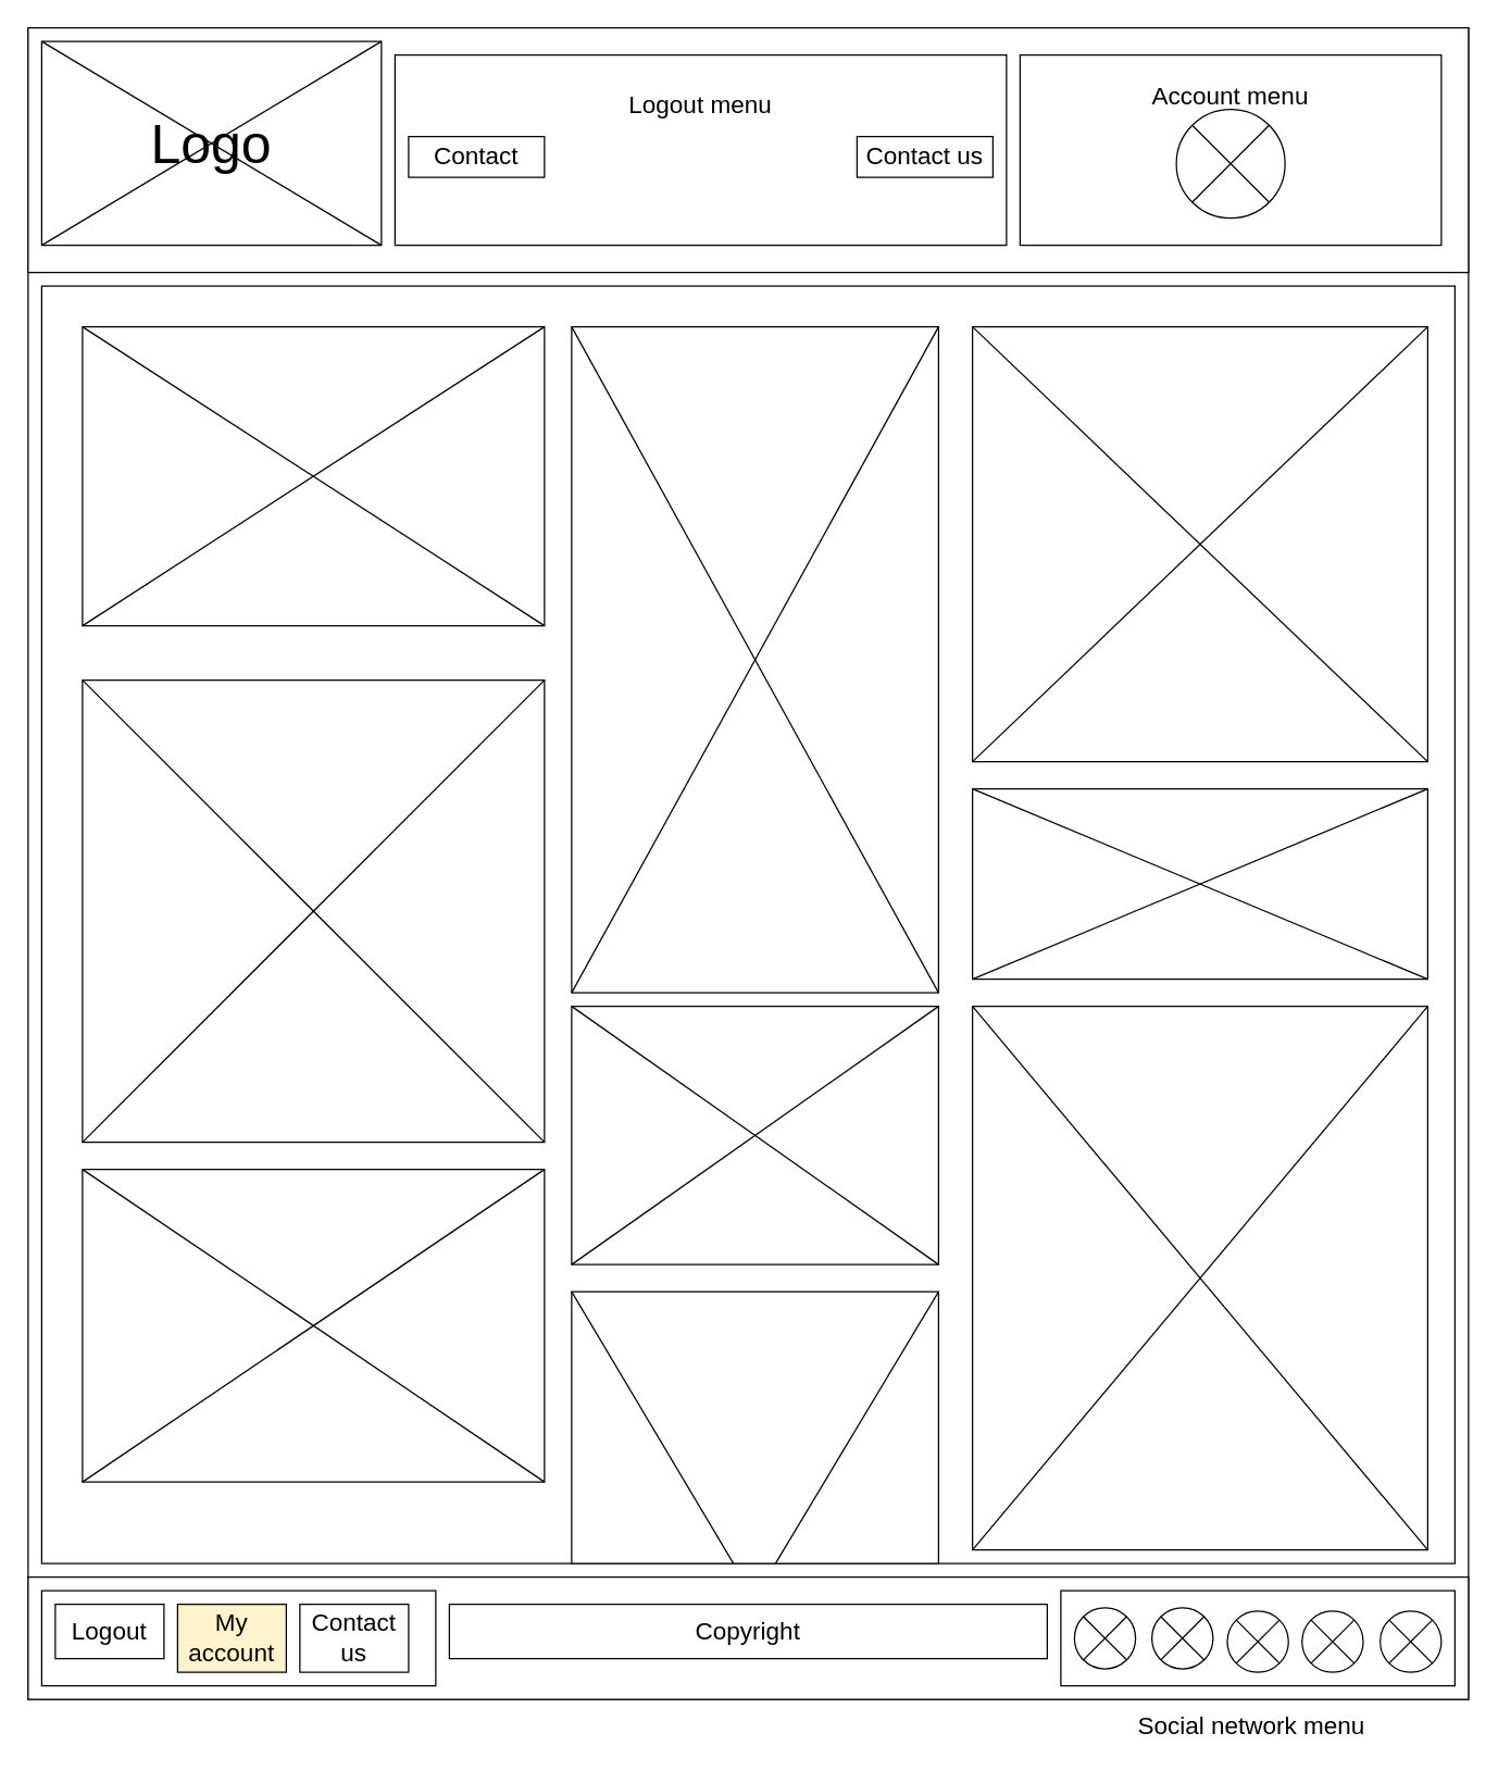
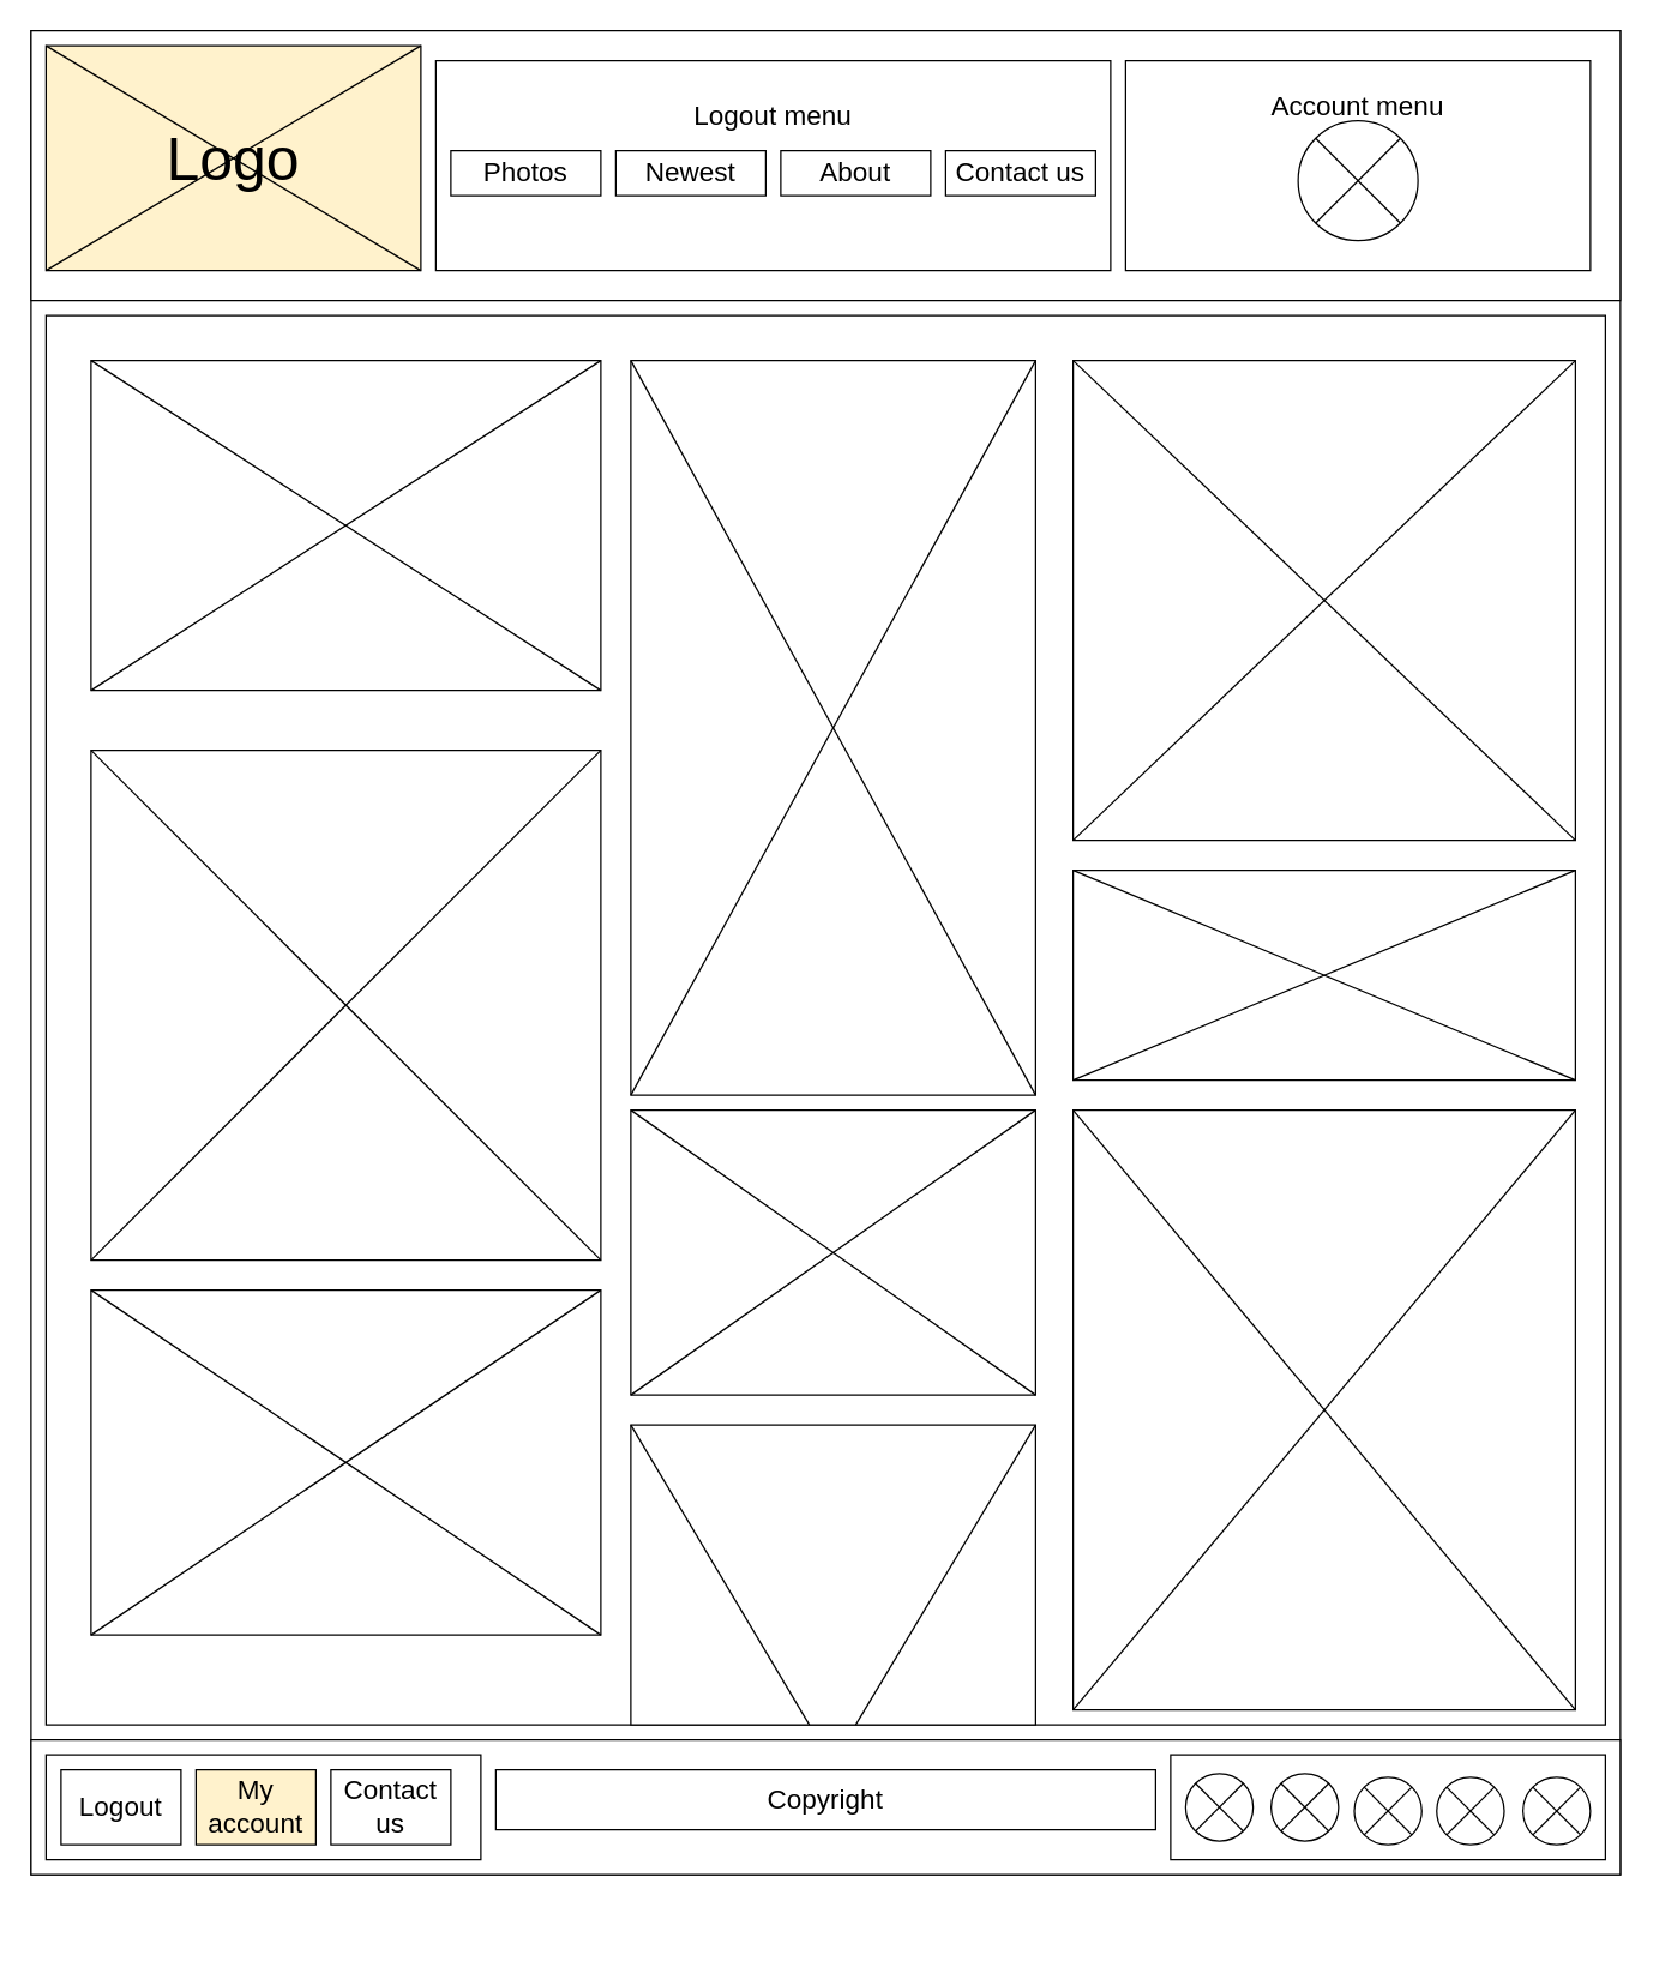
- <mxCell id="6" value="&lt;font style=&quot;font-size: 40px;&quot;&gt;Logo&lt;/font&gt;" style="rounded=0;whiteSpace=wrap;html=1;" parent="1" vertex="1"><mxGeometry x="30" y="30" width="250" height="150" as="geometry" /></mxCell>
+ <mxCell id="6" value="&lt;font style=&quot;font-size: 40px;&quot;&gt;Logo&lt;/font&gt;" style="rounded=0;whiteSpace=wrap;html=1;fillColor=#fff2cc;" parent="1" vertex="1"><mxGeometry x="30" y="30" width="250" height="150" as="geometry" /></mxCell>
- <mxCell id="11" value="Contact" style="rounded=0;whiteSpace=wrap;html=1;fontSize=18;" parent="1" vertex="1"><mxGeometry x="300" y="100" width="100" height="30" as="geometry" /></mxCell>
+ <mxCell id="11" value="Photos" style="rounded=0;whiteSpace=wrap;html=1;fontSize=18;" parent="1" vertex="1"><mxGeometry x="300" y="100" width="100" height="30" as="geometry" /></mxCell>
+ <mxCell id="12" value="Newest" style="rounded=0;whiteSpace=wrap;html=1;fontSize=18;" parent="1" vertex="1"><mxGeometry x="410" y="100" width="100" height="30" as="geometry" /></mxCell>
+ <mxCell id="13" value="About" style="rounded=0;whiteSpace=wrap;html=1;fontSize=18;" parent="1" vertex="1"><mxGeometry x="520" y="100" width="100" height="30" as="geometry" /></mxCell>
- <mxCell id="16" value="Logout" style="rounded=0;whiteSpace=wrap;html=1;fontSize=18;" parent="1" vertex="1"><mxGeometry x="40" y="1180" width="80" height="40" as="geometry" /></mxCell>
+ <mxCell id="16" value="Logout" style="rounded=0;whiteSpace=wrap;html=1;fontSize=18;" parent="1" vertex="1"><mxGeometry x="40" y="1180" width="80" height="50" as="geometry" /></mxCell>
- <mxCell id="36" value="Social network menu" style="text;html=1;align=center;verticalAlign=middle;resizable=0;points=[];autosize=1;strokeColor=none;fillColor=none;fontSize=18;" parent="1" vertex="1"><mxGeometry x="825" y="1250" width="190" height="40" as="geometry" /></mxCell>
